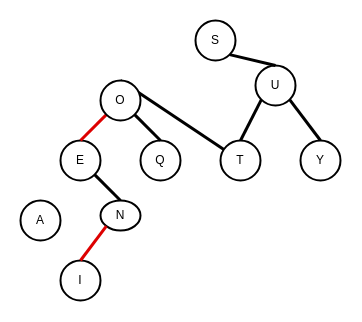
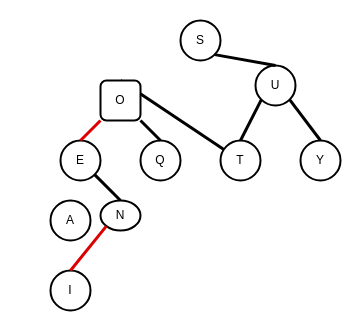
- <mxCell id="6" value="S" style="ellipse;whiteSpace=wrap;html=1;aspect=fixed;strokeWidth=2;" vertex="1" parent="1"><mxGeometry x="195" y="20" width="40" height="40" as="geometry" /></mxCell>
+ <mxCell id="6" value="S" style="ellipse;whiteSpace=wrap;html=1;aspect=fixed;strokeWidth=2;" vertex="1" parent="1"><mxGeometry x="180" y="20" width="40" height="40" as="geometry" /></mxCell>
- <mxCell id="9" value="O" style="ellipse;whiteSpace=wrap;html=1;aspect=fixed;strokeWidth=2;" vertex="1" parent="1"><mxGeometry x="100" y="80" width="40" height="40" as="geometry" /></mxCell>
+ <mxCell id="9" value="O" style="whiteSpace=wrap;html=1;aspect=fixed;strokeWidth=2;rounded=1;" vertex="1" parent="1"><mxGeometry x="100" y="80" width="40" height="40" as="geometry" /></mxCell>
- <mxCell id="3" value="A" style="ellipse;whiteSpace=wrap;html=1;aspect=fixed;strokeWidth=2;" vertex="1" parent="1"><mxGeometry x="20" y="200" width="40" height="40" as="geometry" /></mxCell>
+ <mxCell id="3" value="A" style="ellipse;whiteSpace=wrap;html=1;aspect=fixed;strokeWidth=2;" vertex="1" parent="1"><mxGeometry x="50" y="200" width="40" height="40" as="geometry" /></mxCell>
- <mxCell id="18" value="I" style="ellipse;whiteSpace=wrap;html=1;aspect=fixed;strokeWidth=2;" vertex="1" parent="1"><mxGeometry x="60" y="260" width="40" height="40" as="geometry" /></mxCell>
+ <mxCell id="18" value="I" style="ellipse;whiteSpace=wrap;html=1;aspect=fixed;strokeWidth=2;" vertex="1" parent="1"><mxGeometry x="50" y="270" width="40" height="40" as="geometry" /></mxCell>
